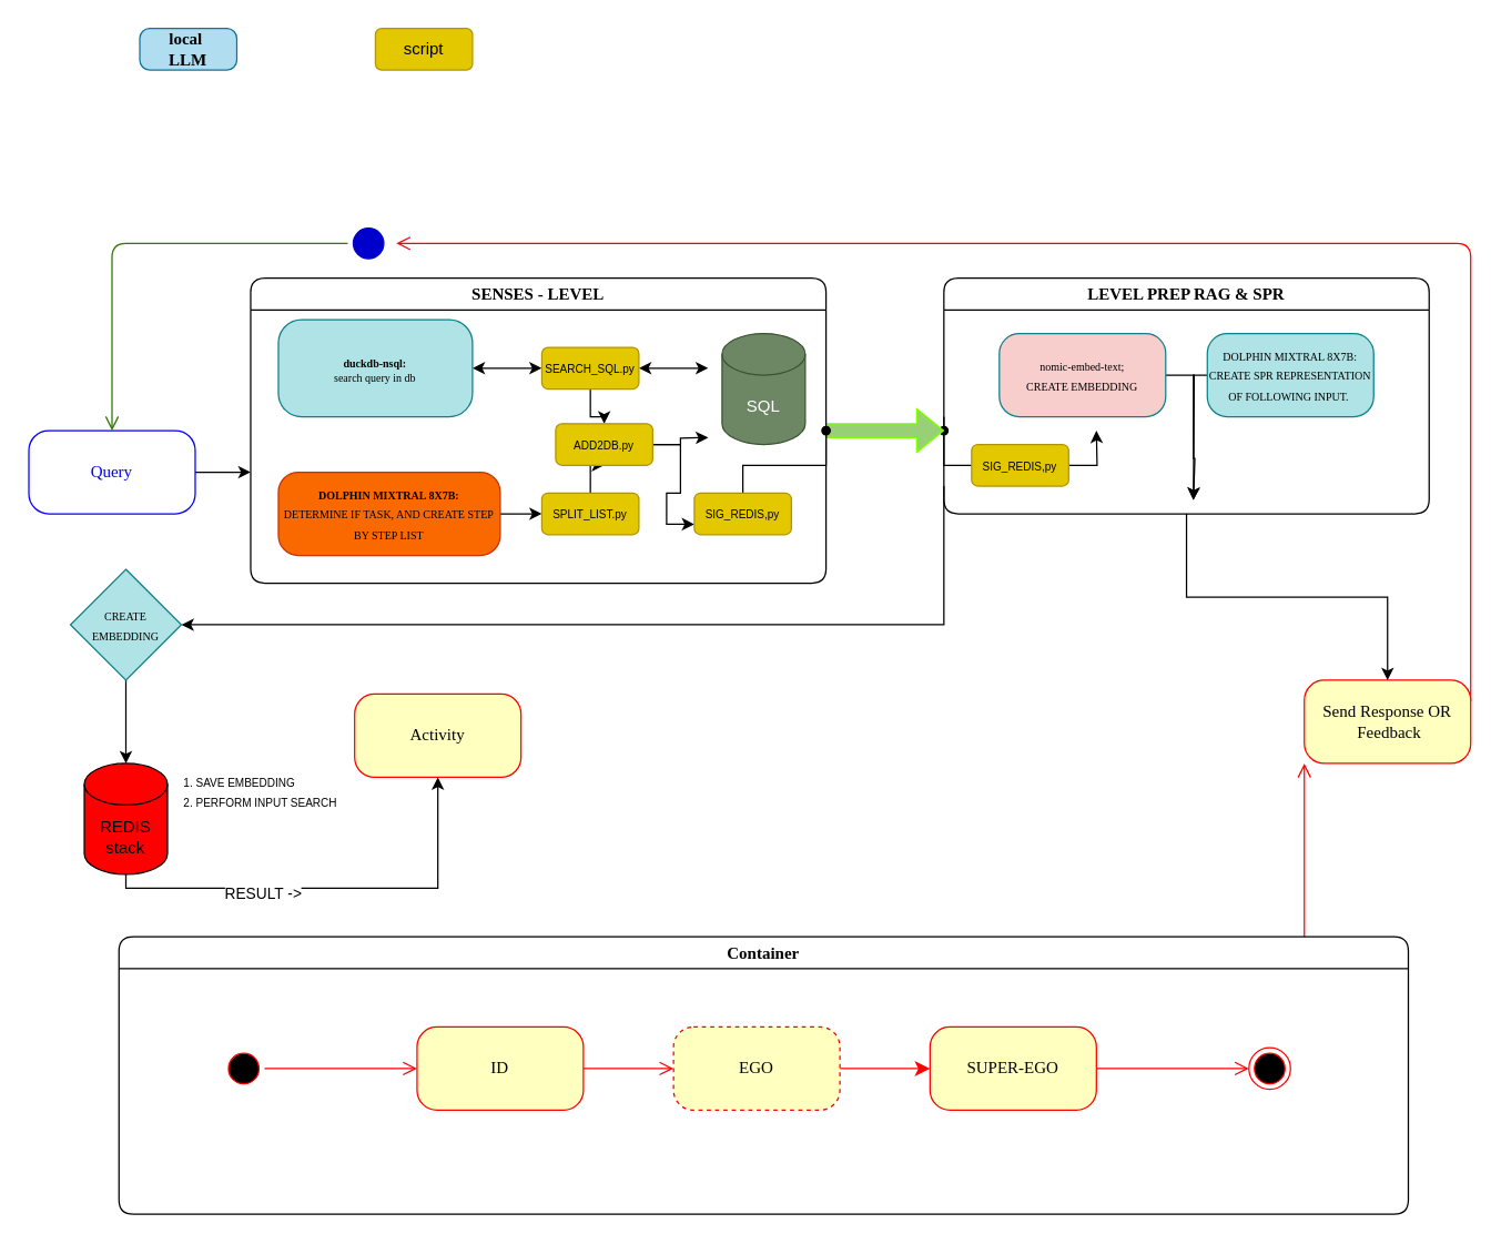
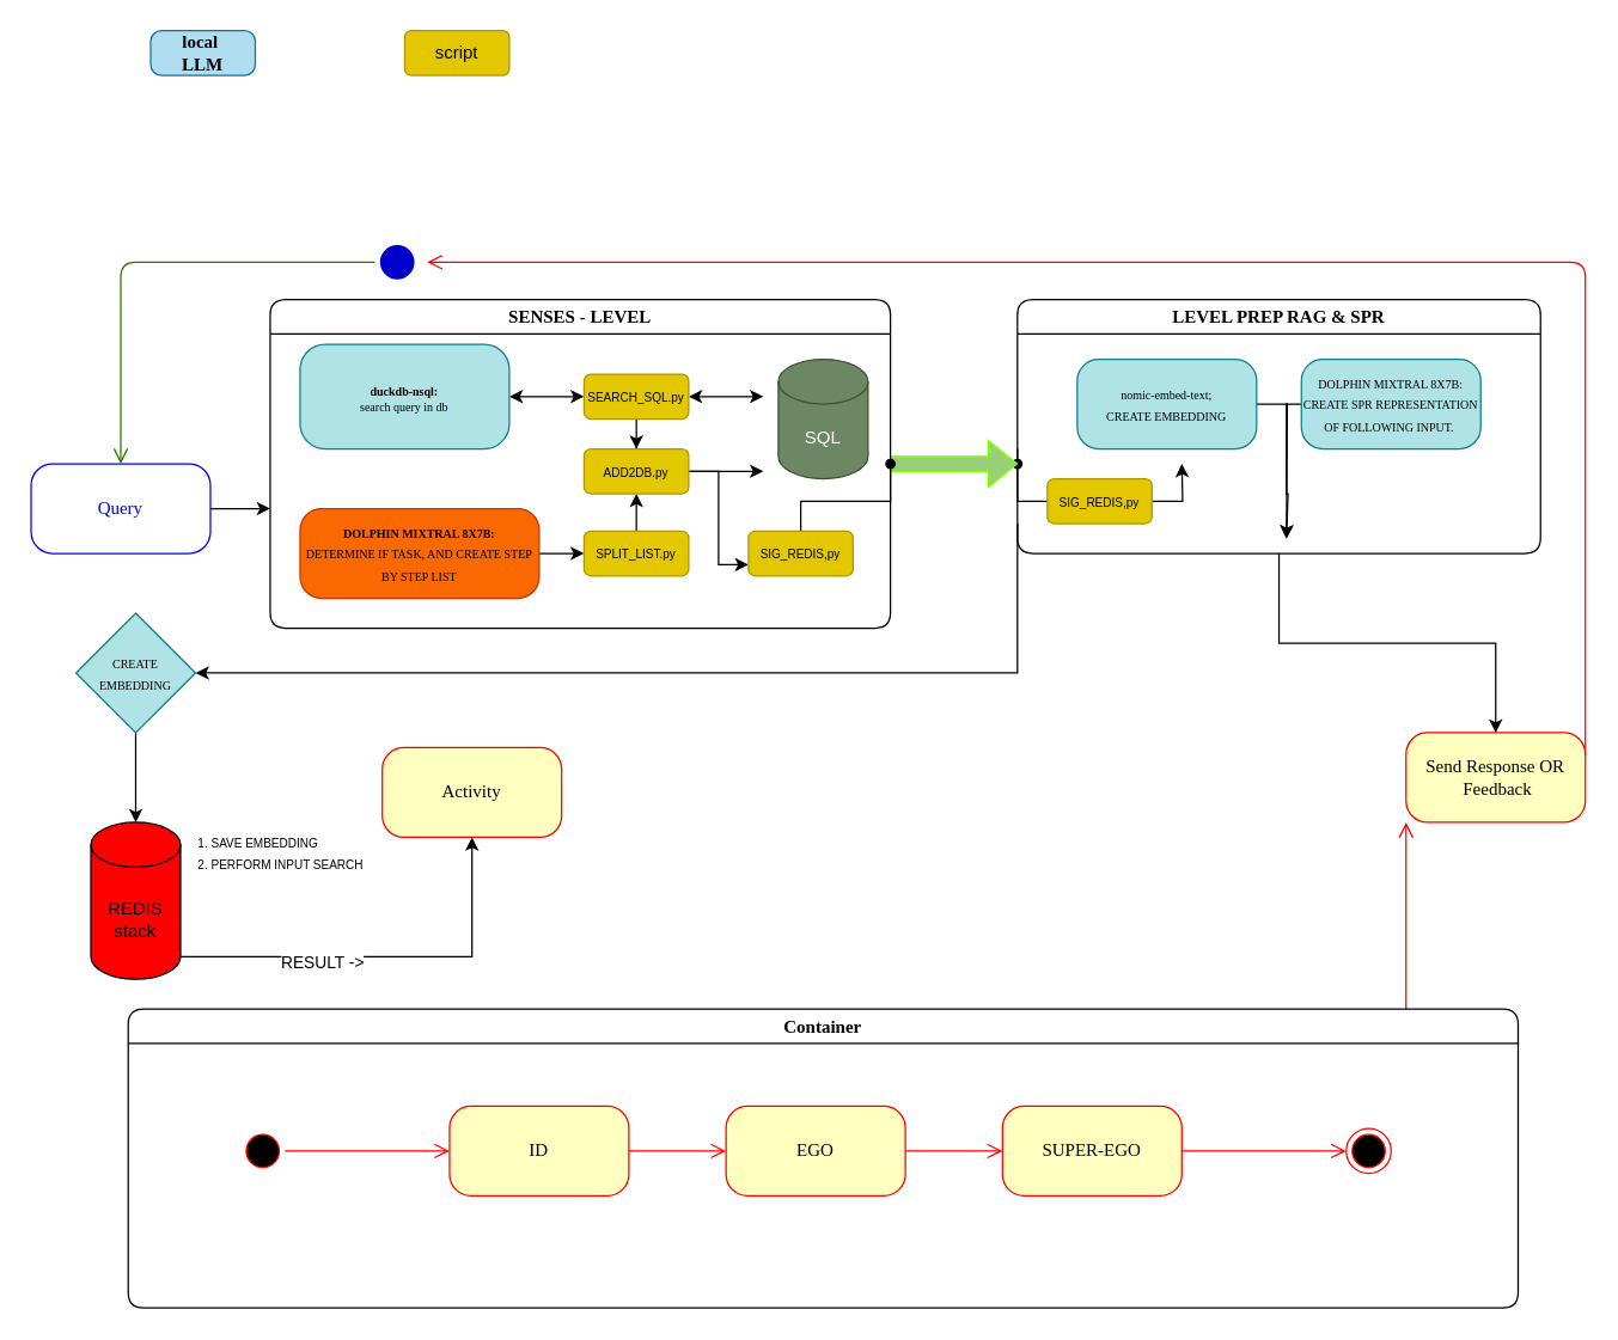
- <mxCell id="29" value="&lt;font style=&quot;font-size: 8px;&quot;&gt;nomic-embed-text;&lt;br&gt;CREATE EMBEDDING&lt;/font&gt;" style="rounded=1;whiteSpace=wrap;html=1;arcSize=24;fillColor=#f8cecc;strokeColor=#0e8088;shadow=0;comic=0;labelBackgroundColor=none;fontFamily=Verdana;fontSize=12;align=center;" parent="25" vertex="1"><mxGeometry x="40" y="40" width="120" height="60" as="geometry" /></mxCell>
+ <mxCell id="29" value="&lt;font style=&quot;font-size: 8px;&quot;&gt;nomic-embed-text;&lt;br&gt;CREATE EMBEDDING&lt;/font&gt;" style="rounded=1;whiteSpace=wrap;html=1;arcSize=24;fillColor=#b0e3e6;strokeColor=#0e8088;shadow=0;comic=0;labelBackgroundColor=none;fontFamily=Verdana;fontSize=12;align=center;" parent="25" vertex="1"><mxGeometry x="40" y="40" width="120" height="60" as="geometry" /></mxCell>
- <mxCell id="48" value="&lt;font style=&quot;font-size: 8px;&quot;&gt;ADD2DB.py&lt;/font&gt;" style="rounded=1;whiteSpace=wrap;html=1;fillColor=#e3c800;fontColor=#000000;strokeColor=#B09500;" vertex="1" parent="35"><mxGeometry x="220" y="105" width="70" height="30" as="geometry" /></mxCell>
+ <mxCell id="48" value="&lt;font style=&quot;font-size: 8px;&quot;&gt;ADD2DB.py&lt;/font&gt;" style="rounded=1;whiteSpace=wrap;html=1;fillColor=#e3c800;fontColor=#000000;strokeColor=#B09500;" vertex="1" parent="35"><mxGeometry x="210" y="100" width="70" height="30" as="geometry" /></mxCell>
- <mxCell id="22" value="REDIS&lt;div&gt;stack&lt;/div&gt;" style="shape=cylinder3;whiteSpace=wrap;html=1;boundedLbl=1;backgroundOutline=1;size=15;fillColor=#FF0000;" vertex="1" parent="1"><mxGeometry x="60" y="550" width="60" height="80" as="geometry" /></mxCell>
+ <mxCell id="22" value="REDIS&lt;div&gt;stack&lt;/div&gt;" style="shape=cylinder3;whiteSpace=wrap;html=1;boundedLbl=1;backgroundOutline=1;size=15;fillColor=#FF0000;" vertex="1" parent="1"><mxGeometry x="60" y="550" width="60" height="105" as="geometry" /></mxCell>
- <mxCell id="16" value="EGO" style="rounded=1;whiteSpace=wrap;html=1;arcSize=24;fillColor=#ffffc0;strokeColor=#ff0000;shadow=0;comic=0;labelBackgroundColor=none;fontFamily=Verdana;fontSize=12;fontColor=#000000;align=center;dashed=1;" parent="9" vertex="1"><mxGeometry x="400" y="65" width="120" height="60" as="geometry" /></mxCell>
+ <mxCell id="16" value="EGO" style="rounded=1;whiteSpace=wrap;html=1;arcSize=24;fillColor=#ffffc0;strokeColor=#ff0000;shadow=0;comic=0;labelBackgroundColor=none;fontFamily=Verdana;fontSize=12;fontColor=#000000;align=center;" parent="9" vertex="1"><mxGeometry x="400" y="65" width="120" height="60" as="geometry" /></mxCell>
- <mxCell id="15" style="edgeStyle=elbowEdgeStyle;html=1;labelBackgroundColor=none;endArrow=classic;endSize=8;strokeColor=#ff0000;fontFamily=Verdana;fontSize=12;align=left;" parent="9" source="16" target="18" edge="1"><mxGeometry relative="1" as="geometry" /></mxCell>
+ <mxCell id="15" style="edgeStyle=elbowEdgeStyle;html=1;labelBackgroundColor=none;endArrow=open;endSize=8;strokeColor=#ff0000;fontFamily=Verdana;fontSize=12;align=left;" parent="9" source="16" target="18" edge="1"><mxGeometry relative="1" as="geometry" /></mxCell>
